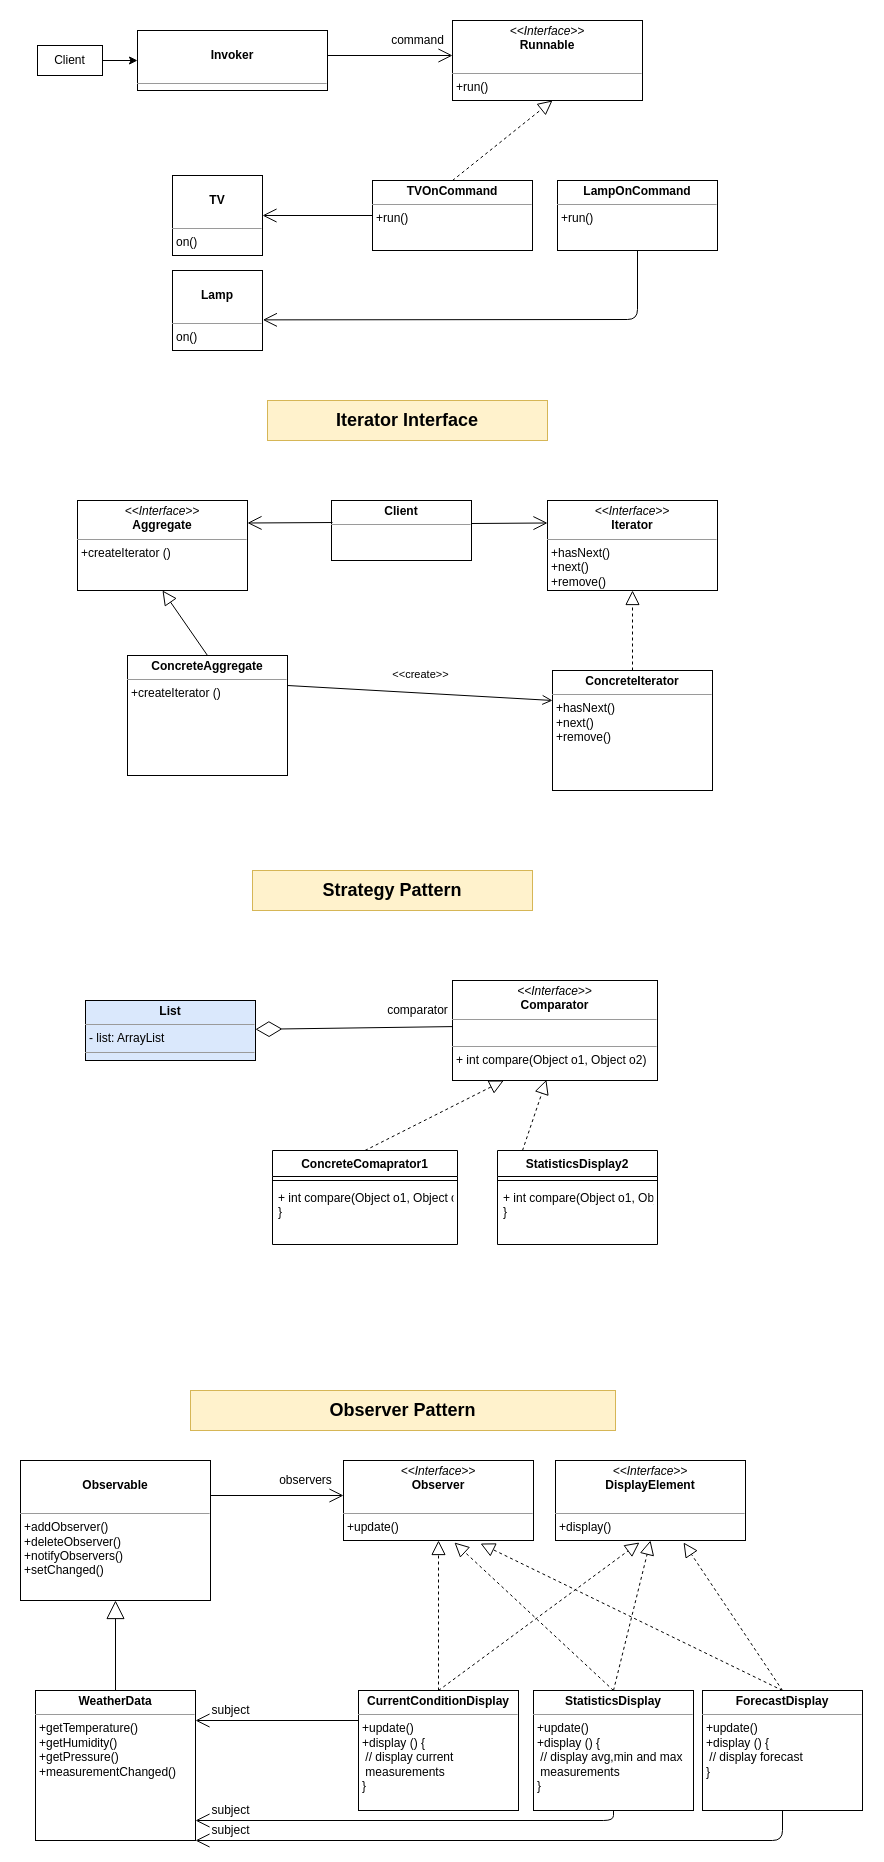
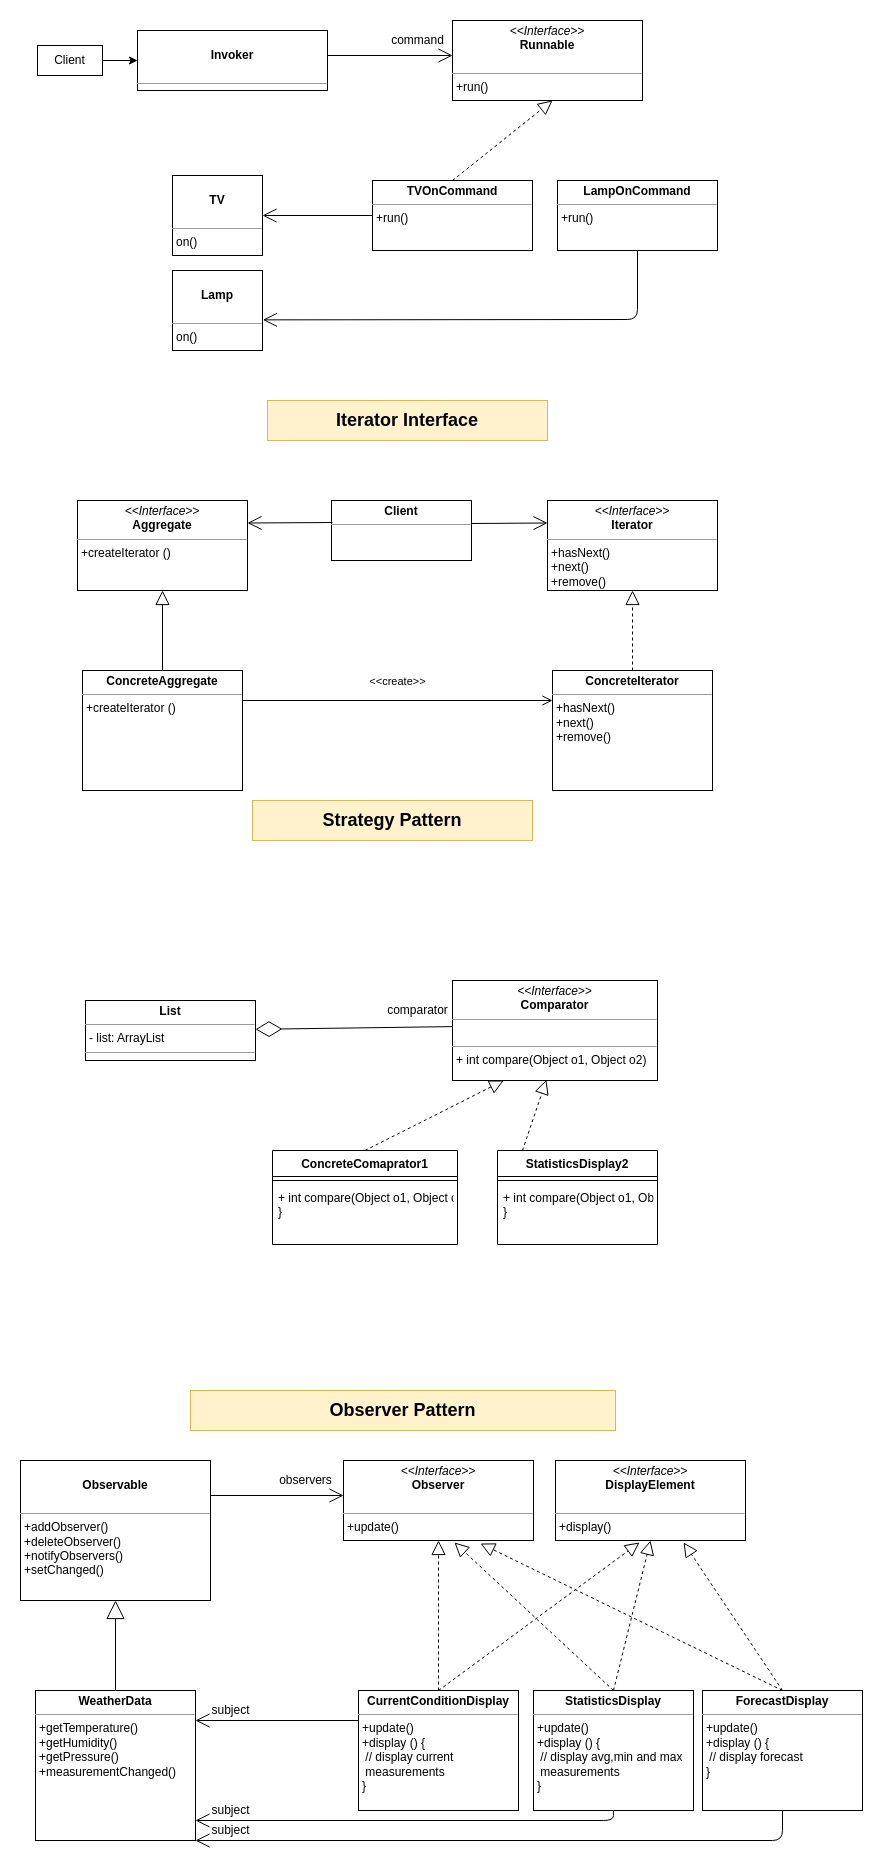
- <mxCell id="32" value="&lt;p style=&quot;margin: 0px ; margin-top: 4px ; text-align: center&quot;&gt;&lt;b&gt;ConcreteAggregate&lt;/b&gt;&lt;/p&gt;&lt;hr size=&quot;1&quot;&gt;&lt;p style=&quot;margin: 0px ; margin-left: 4px&quot;&gt;&lt;/p&gt;&lt;p style=&quot;margin: 0px ; margin-left: 4px&quot;&gt;+createIterator ()&lt;/p&gt;" style="verticalAlign=top;align=left;overflow=fill;fontSize=12;fontFamily=Helvetica;html=1;" vertex="1" parent="1"><mxGeometry x="127" y="655" width="160" height="120" as="geometry" /></mxCell>
+ <mxCell id="32" value="&lt;p style=&quot;margin: 0px ; margin-top: 4px ; text-align: center&quot;&gt;&lt;b&gt;ConcreteAggregate&lt;/b&gt;&lt;/p&gt;&lt;hr size=&quot;1&quot;&gt;&lt;p style=&quot;margin: 0px ; margin-left: 4px&quot;&gt;&lt;/p&gt;&lt;p style=&quot;margin: 0px ; margin-left: 4px&quot;&gt;+createIterator ()&lt;/p&gt;" style="verticalAlign=top;align=left;overflow=fill;fontSize=12;fontFamily=Helvetica;html=1;" vertex="1" parent="1"><mxGeometry x="82" y="670" width="160" height="120" as="geometry" /></mxCell>
- <mxCell id="49" value="Strategy Pattern" style="text;html=1;strokeColor=#d6b656;fillColor=#fff2cc;align=center;verticalAlign=middle;whiteSpace=wrap;rounded=0;fontSize=18;fontStyle=1" vertex="1" parent="1"><mxGeometry x="252" y="870" width="280" height="40" as="geometry" /></mxCell>
+ <mxCell id="49" value="Strategy Pattern" style="text;html=1;strokeColor=#d6b656;fillColor=#fff2cc;align=center;verticalAlign=middle;whiteSpace=wrap;rounded=0;fontSize=18;fontStyle=1" vertex="1" parent="1"><mxGeometry x="252" y="800" width="280" height="40" as="geometry" /></mxCell>
- <mxCell id="57" value="&lt;p style=&quot;margin: 0px ; margin-top: 4px ; text-align: center&quot;&gt;&lt;b&gt;List&lt;/b&gt;&lt;/p&gt;&lt;hr size=&quot;1&quot;&gt;&lt;p style=&quot;margin: 0px ; margin-left: 4px&quot;&gt;- list: ArrayList&lt;/p&gt;&lt;hr size=&quot;1&quot;&gt;&lt;p style=&quot;margin: 0px ; margin-left: 4px&quot;&gt;&lt;br&gt;&lt;/p&gt;" style="verticalAlign=top;align=left;overflow=fill;fontSize=12;fontFamily=Helvetica;html=1;startSize=26;fillColor=#dae8fc;" vertex="1" parent="1"><mxGeometry x="85" y="1000" width="170" height="60" as="geometry" /></mxCell>
+ <mxCell id="57" value="&lt;p style=&quot;margin: 0px ; margin-top: 4px ; text-align: center&quot;&gt;&lt;b&gt;List&lt;/b&gt;&lt;/p&gt;&lt;hr size=&quot;1&quot;&gt;&lt;p style=&quot;margin: 0px ; margin-left: 4px&quot;&gt;- list: ArrayList&lt;/p&gt;&lt;hr size=&quot;1&quot;&gt;&lt;p style=&quot;margin: 0px ; margin-left: 4px&quot;&gt;&lt;br&gt;&lt;/p&gt;" style="verticalAlign=top;align=left;overflow=fill;fontSize=12;fontFamily=Helvetica;html=1;startSize=26;" vertex="1" parent="1"><mxGeometry x="85" y="1000" width="170" height="60" as="geometry" /></mxCell>
